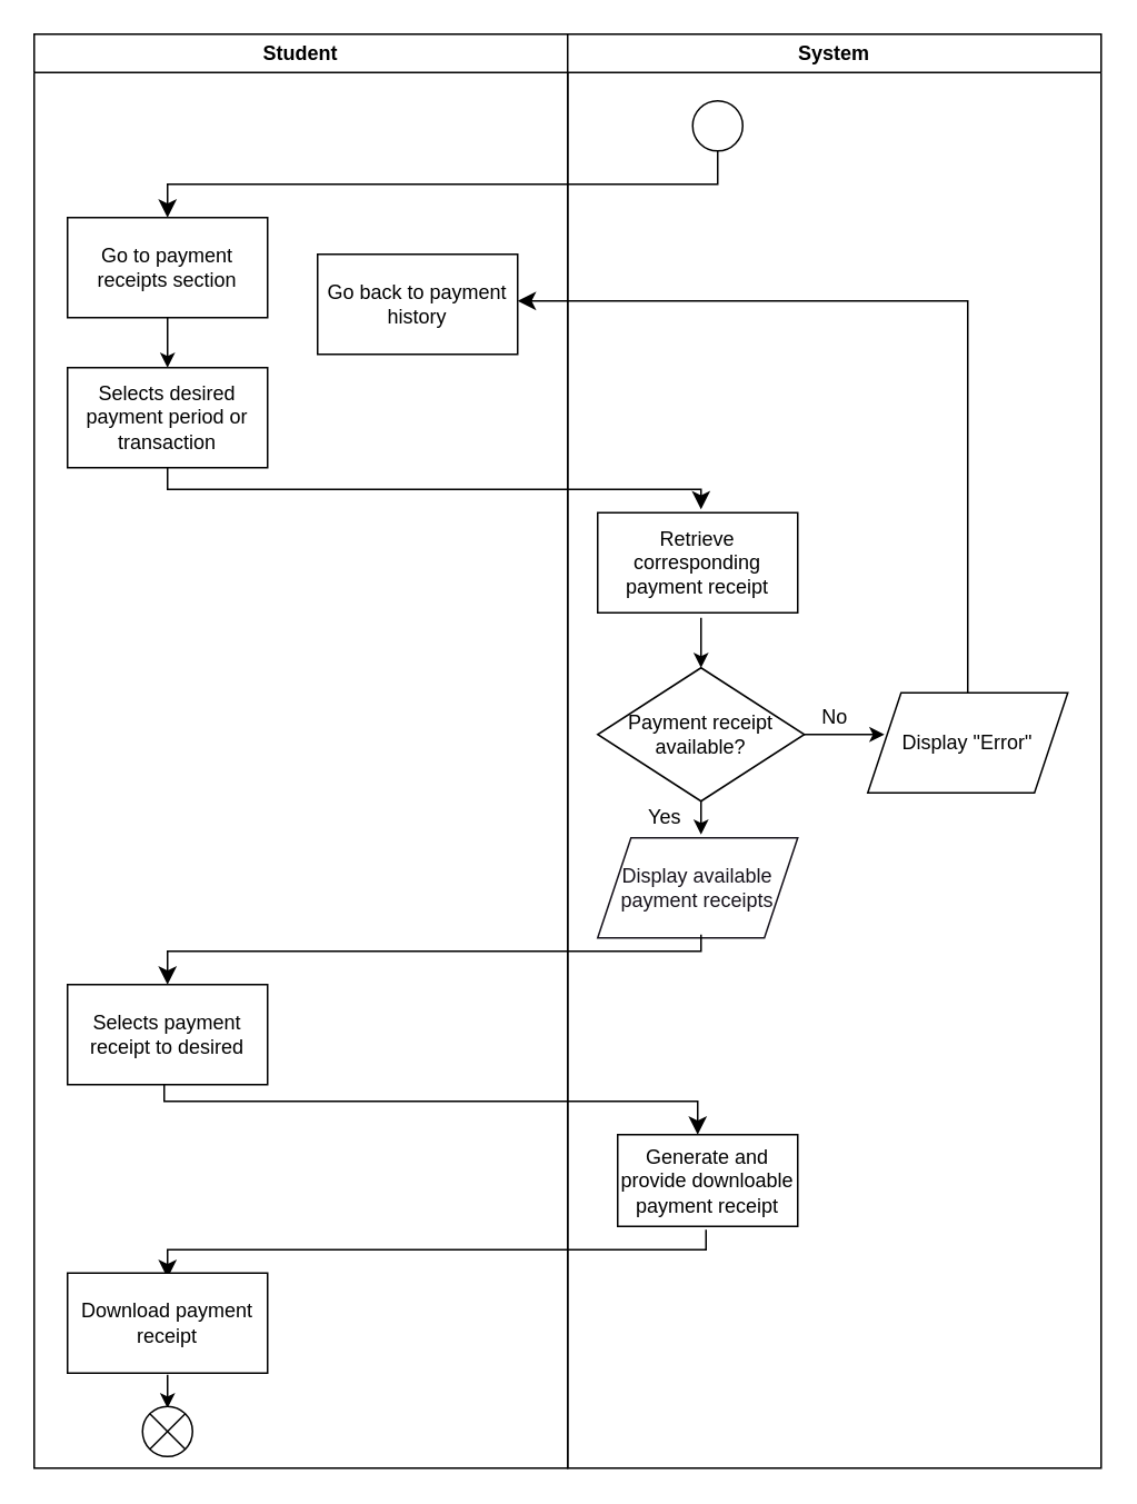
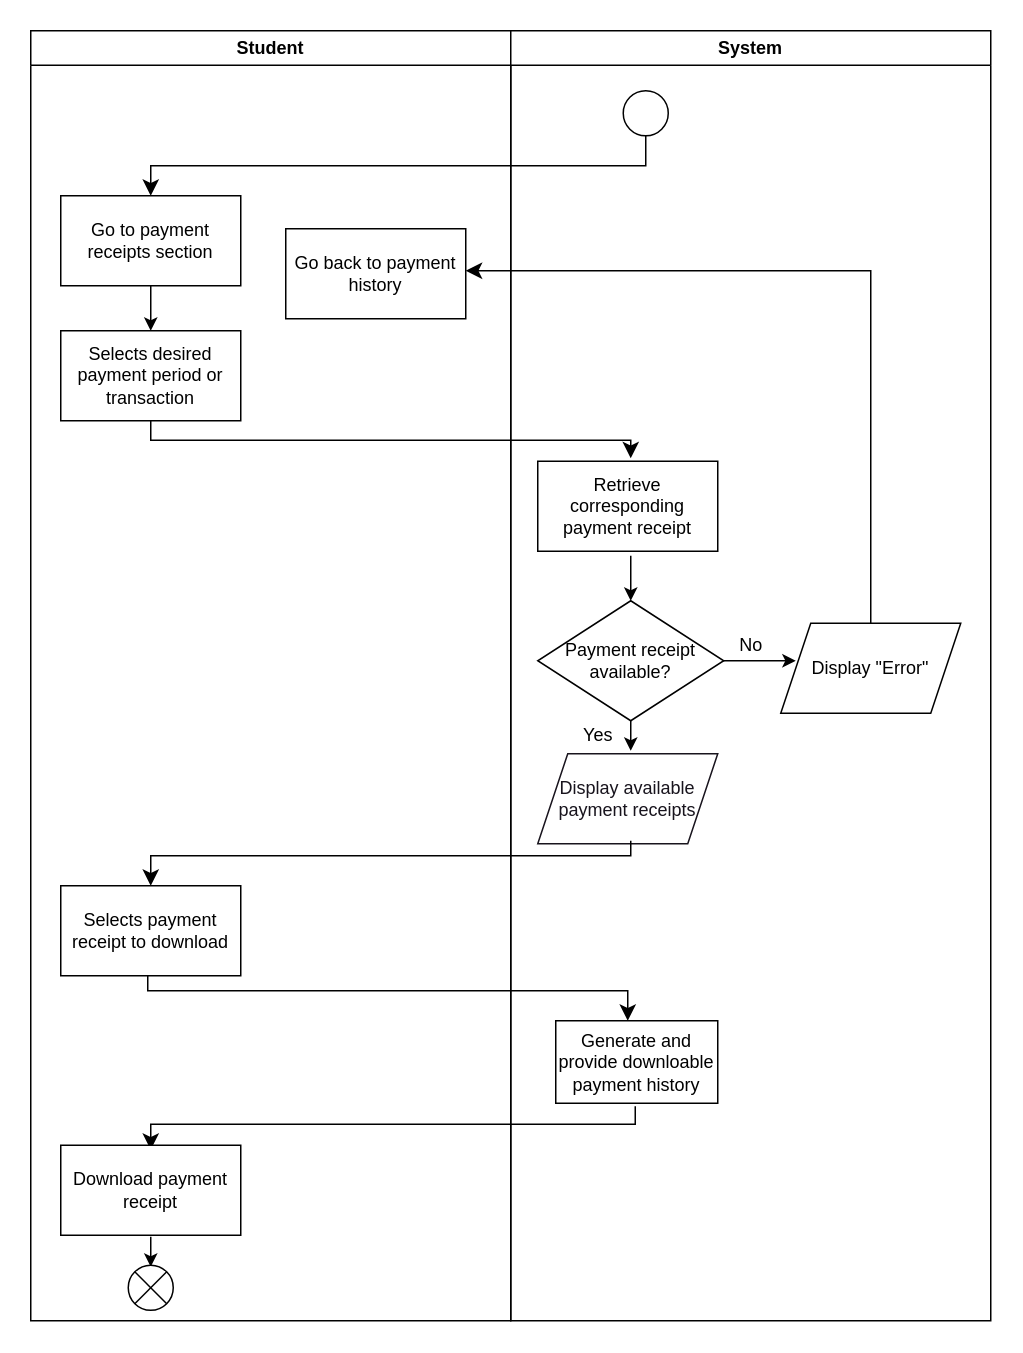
- <mxCell id="14" value="Selects payment receipt to desired" style="rounded=0;whiteSpace=wrap;html=1;" parent="1" vertex="1"><mxGeometry x="40" y="590" width="120" height="60" as="geometry" /></mxCell>
+ <mxCell id="14" value="Selects payment receipt to download" style="rounded=0;whiteSpace=wrap;html=1;" parent="1" vertex="1"><mxGeometry x="40" y="590" width="120" height="60" as="geometry" /></mxCell>
- <mxCell id="16" value="Generate and provide downloable payment receipt" style="rounded=0;whiteSpace=wrap;html=1;" parent="1" vertex="1"><mxGeometry x="370" y="680" width="108" height="55" as="geometry" /></mxCell>
+ <mxCell id="16" value="Generate and provide downloable payment history" style="rounded=0;whiteSpace=wrap;html=1;" parent="1" vertex="1"><mxGeometry x="370" y="680" width="108" height="55" as="geometry" /></mxCell>
